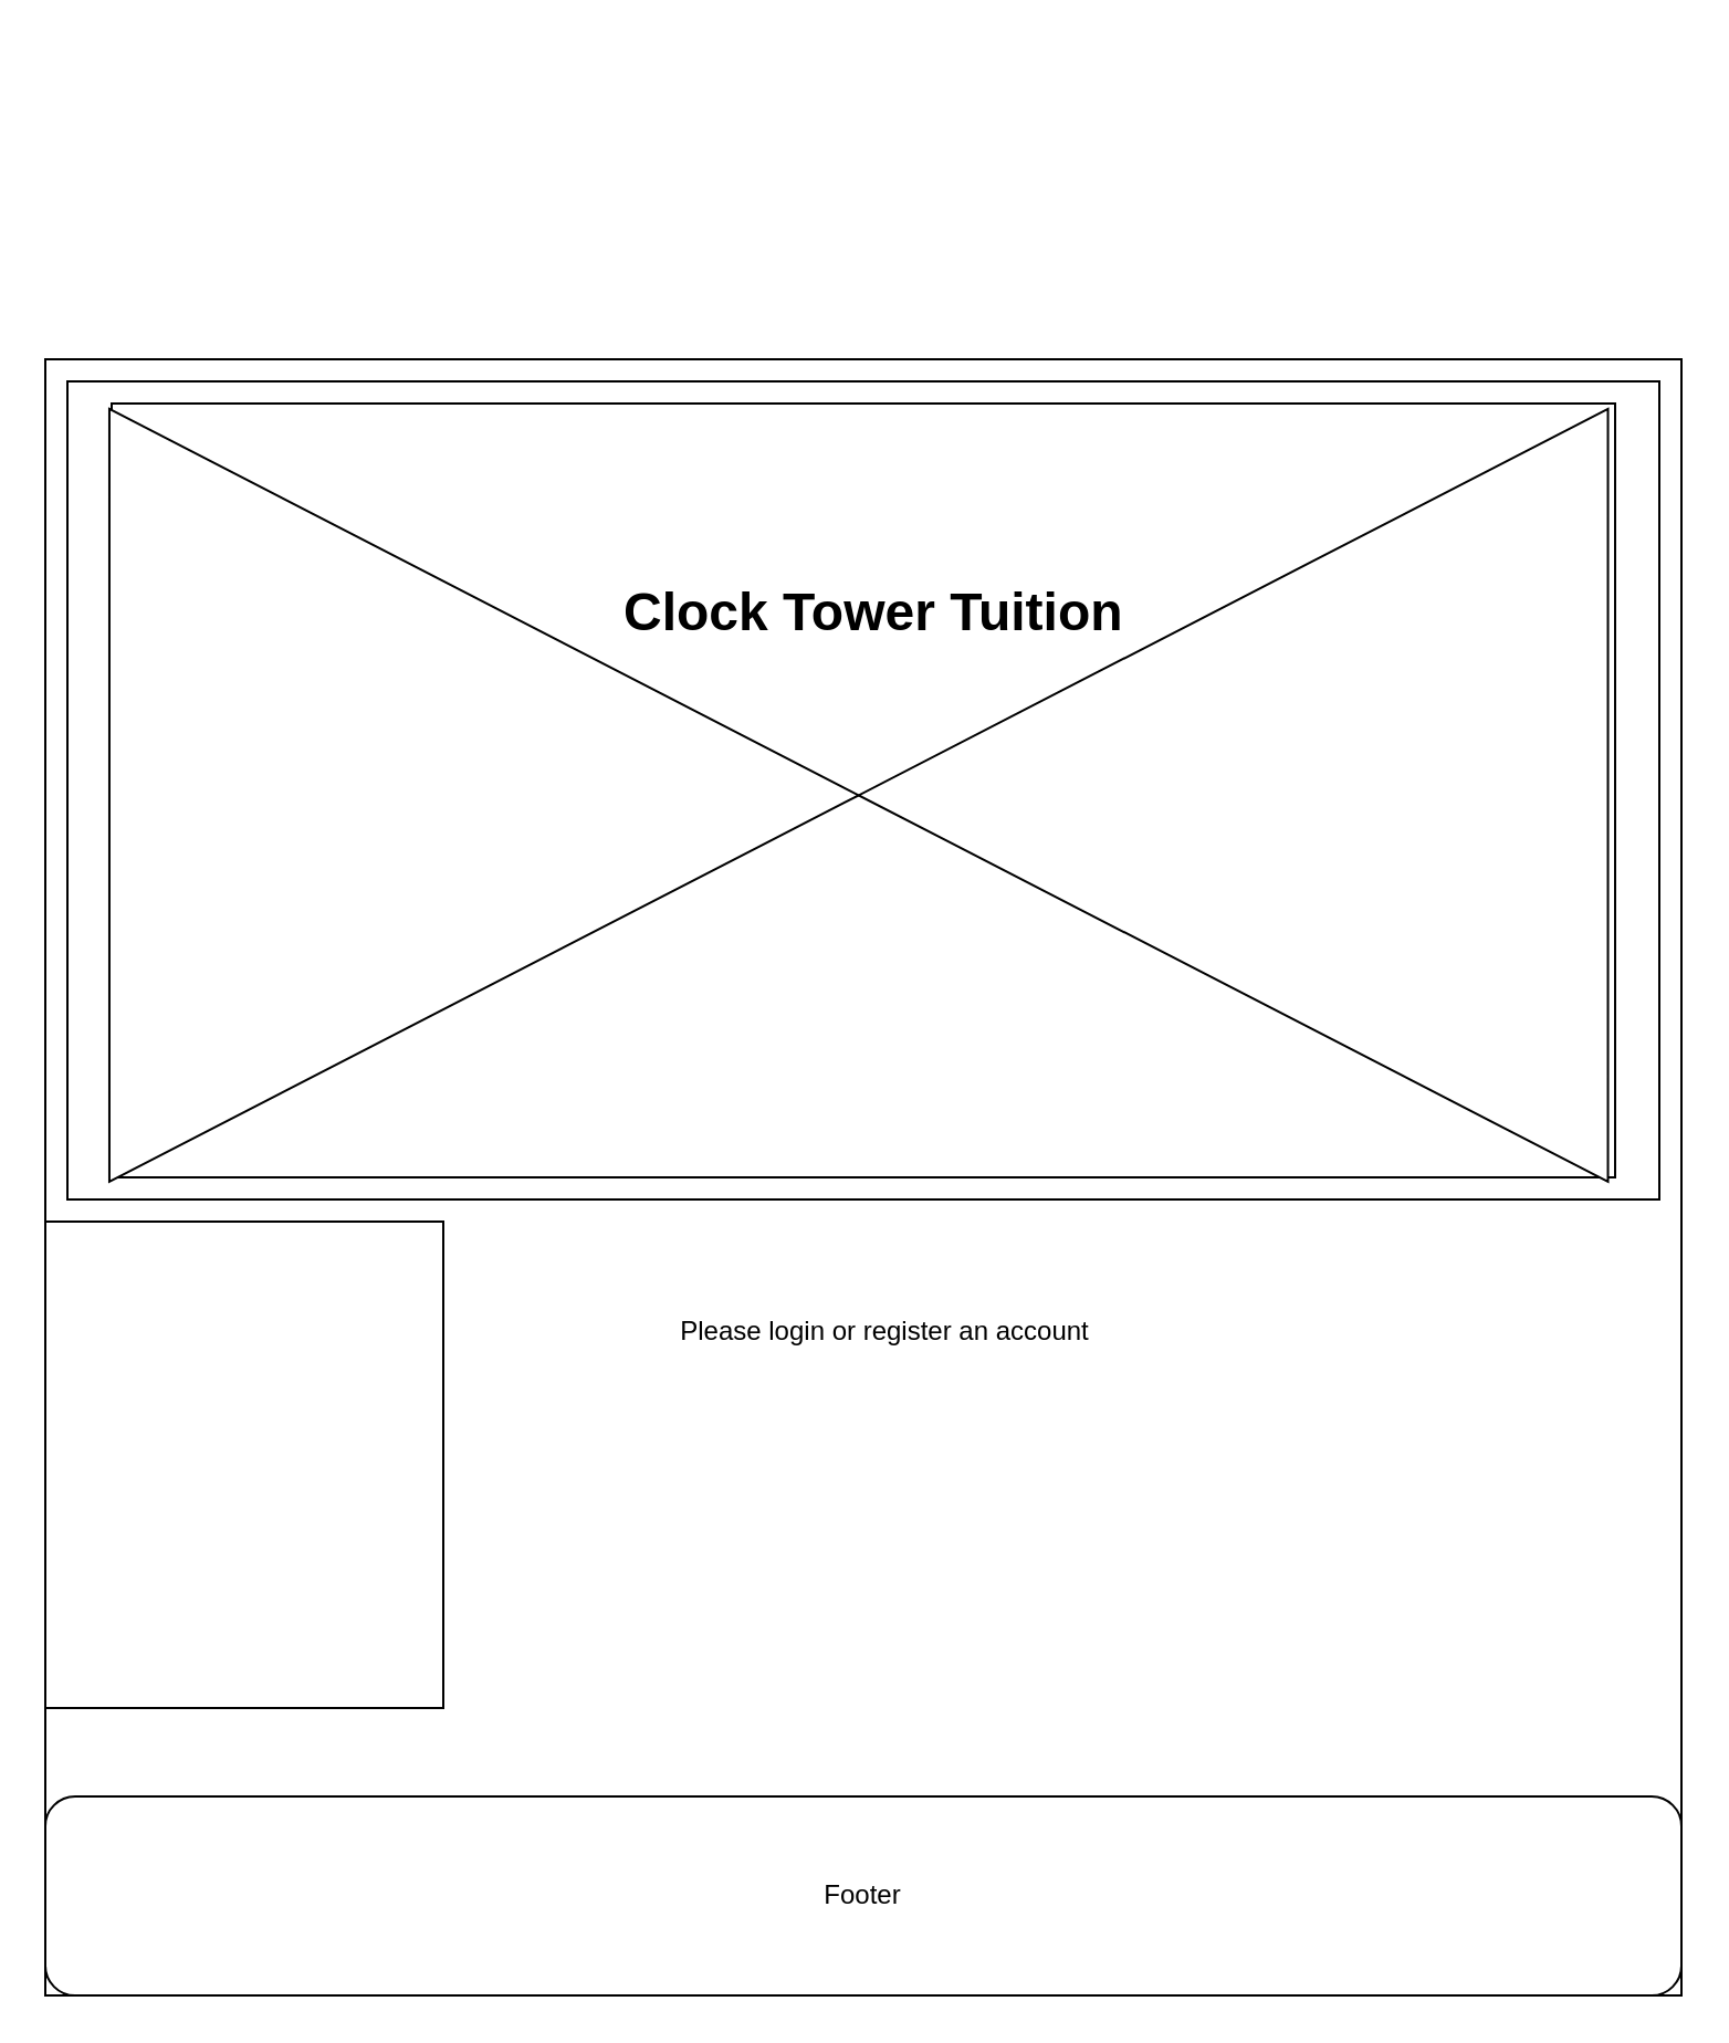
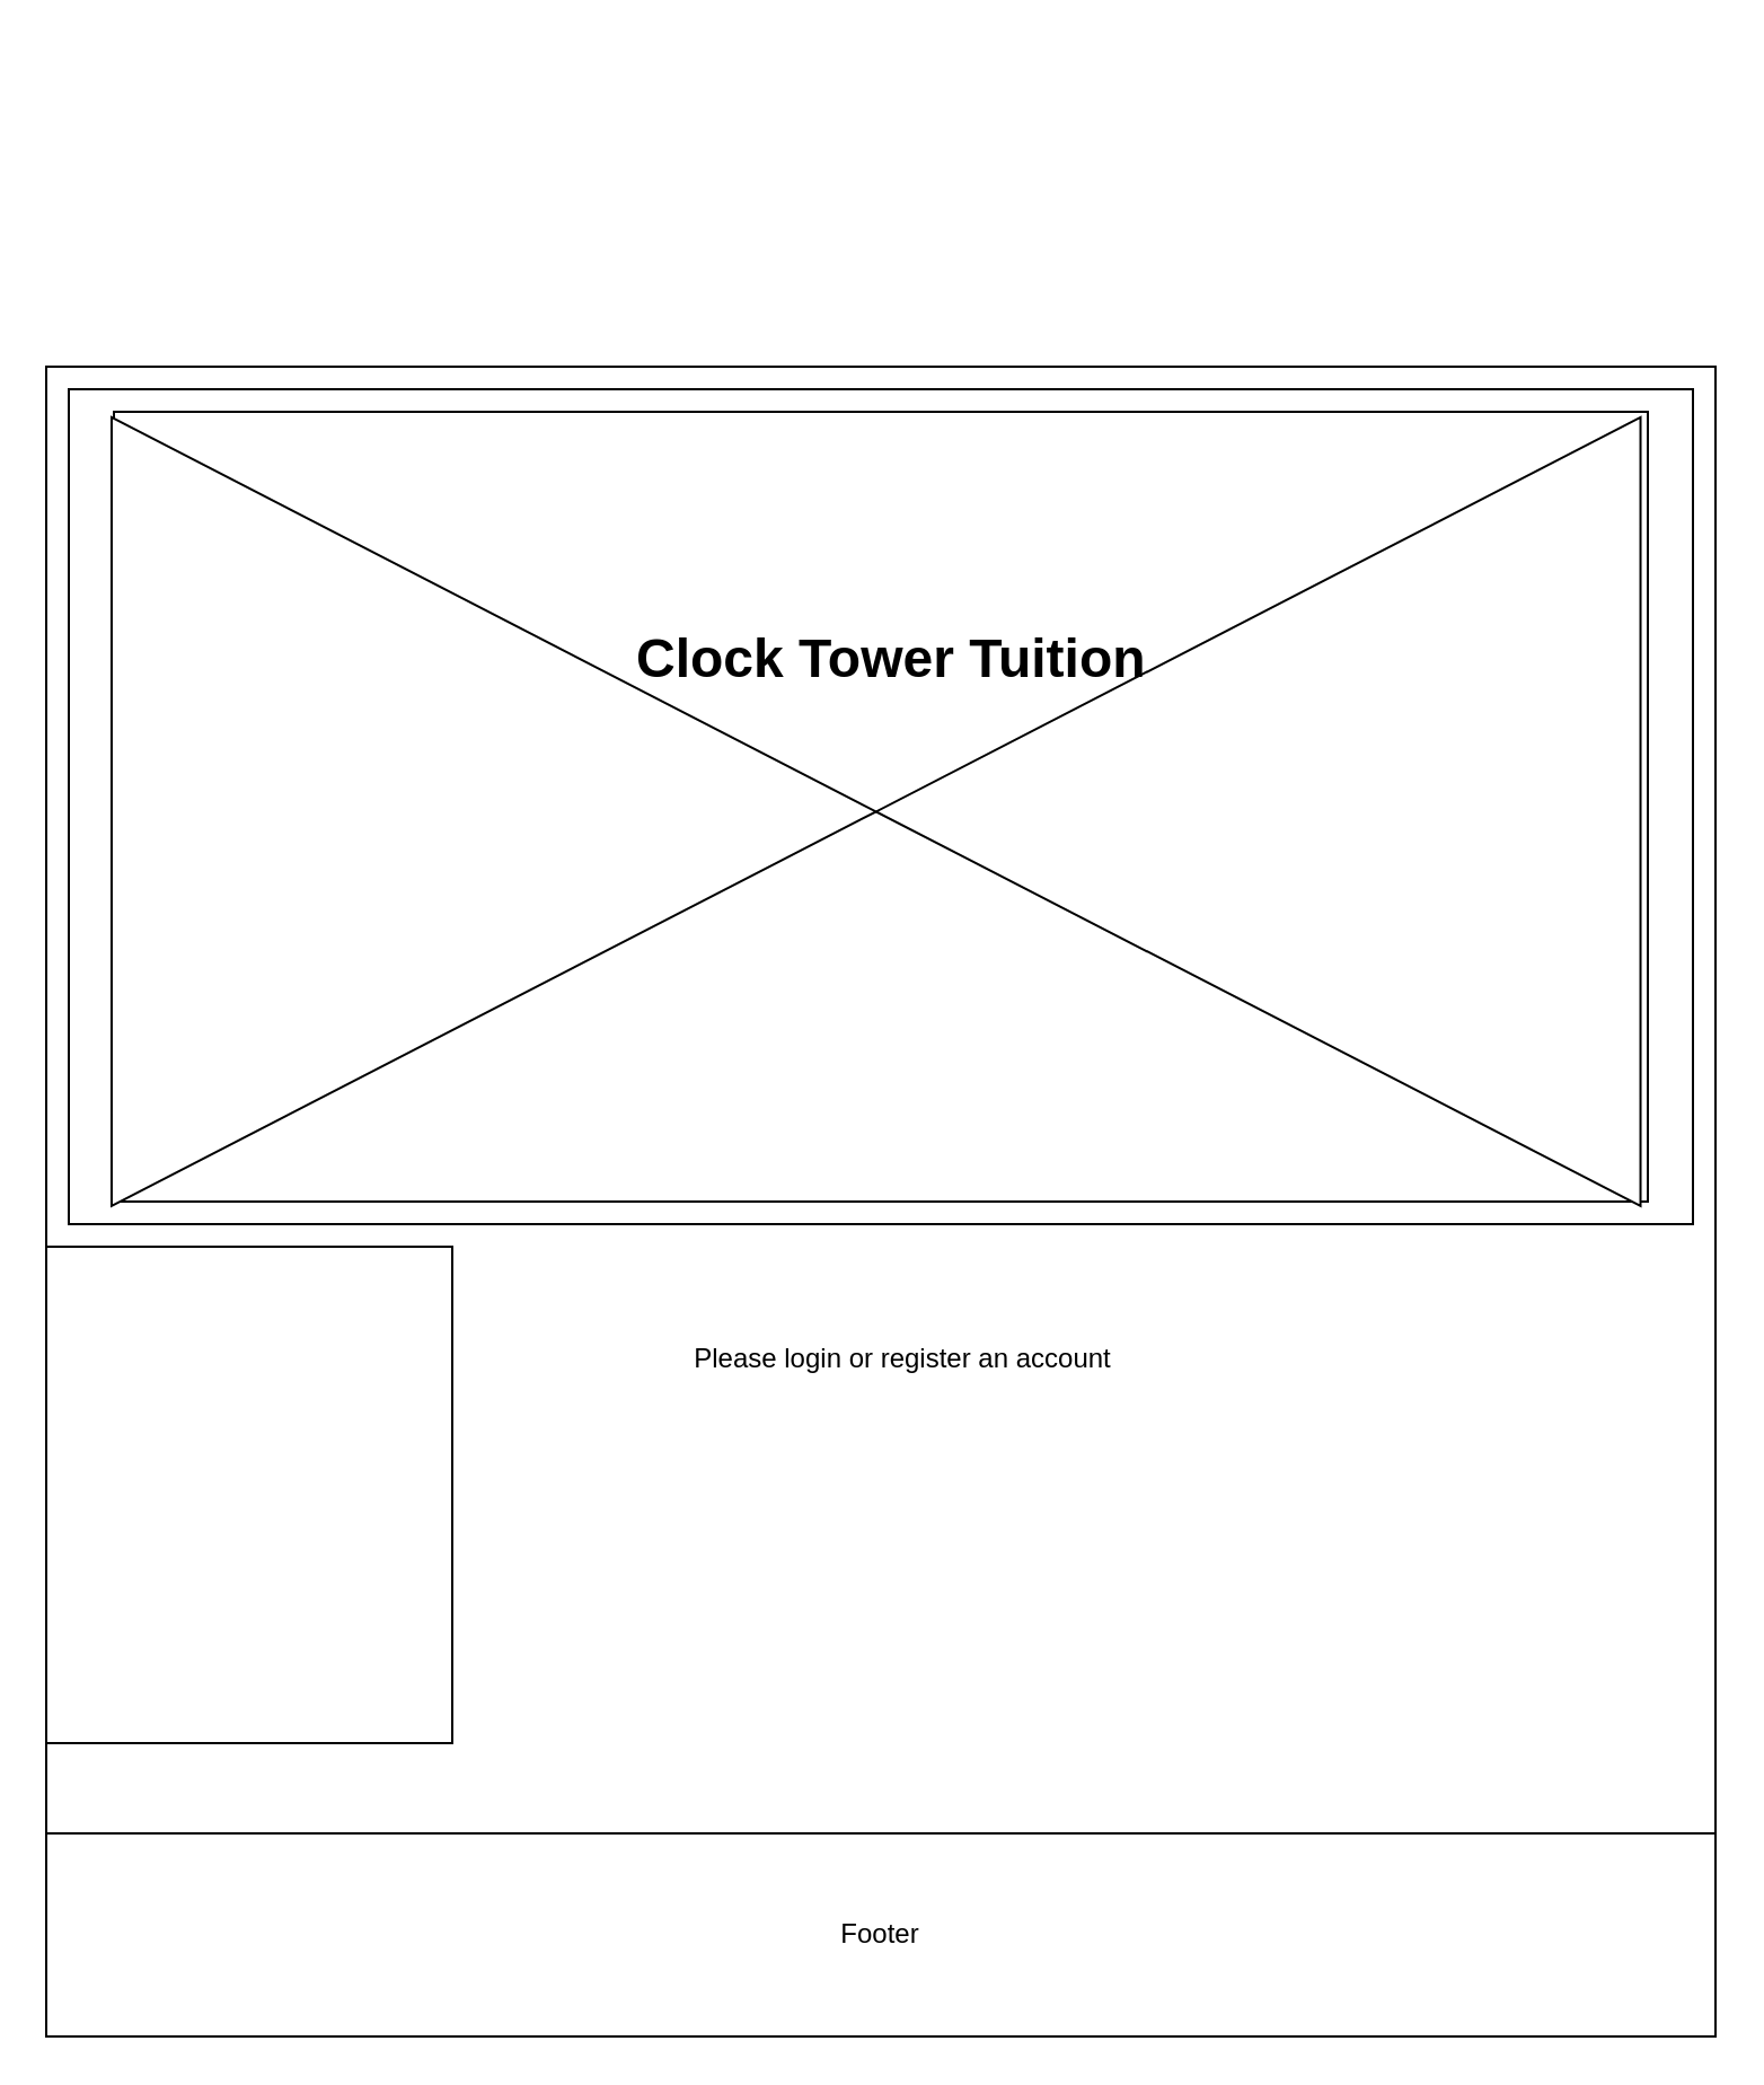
- <mxCell id="9" value="&lt;h1&gt;Clock Tower Tuition&lt;/h1&gt;" style="text;html=1;strokeColor=none;fillColor=none;spacing=5;spacingTop=-20;whiteSpace=wrap;overflow=hidden;rounded=0;" vertex="1" parent="1"><mxGeometry x="277" y="257" width="240" height="120" as="geometry" /></mxCell>
+ <mxCell id="9" value="&lt;h1&gt;Clock Tower Tuition&lt;/h1&gt;" style="text;html=1;strokeColor=none;fillColor=none;spacing=5;spacingTop=-20;whiteSpace=wrap;overflow=hidden;rounded=0;" vertex="1" parent="1"><mxGeometry x="277" y="272" width="240" height="120" as="geometry" /></mxCell>
- <mxCell id="7" value="Footer" style="whiteSpace=wrap;html=1;rounded=1;" vertex="1" parent="1"><mxGeometry x="20" y="812" width="740" height="90" as="geometry" /></mxCell>
+ <mxCell id="7" value="Footer" style="rounded=0;whiteSpace=wrap;html=1;" vertex="1" parent="1"><mxGeometry x="20" y="812" width="740" height="90" as="geometry" /></mxCell>
